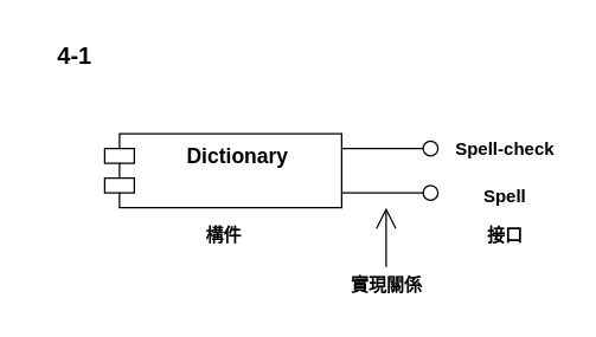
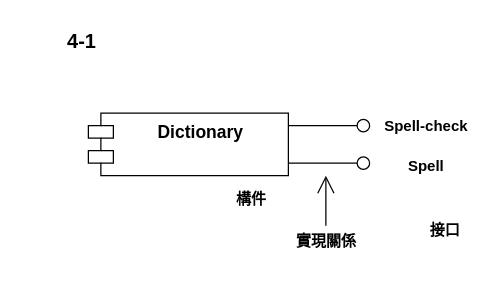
- <mxCell id="11" value="&lt;h1&gt;&lt;font style=&quot;font-size: 16px;&quot;&gt;4-1&lt;/font&gt;&lt;/h1&gt;" style="text;html=1;strokeColor=none;fillColor=none;align=center;verticalAlign=middle;whiteSpace=wrap;rounded=0;" parent="1" vertex="1"><mxGeometry x="20" y="20" width="60" height="30" as="geometry" /></mxCell>
+ <mxCell id="11" value="&lt;h1&gt;&lt;font style=&quot;font-size: 16px;&quot;&gt;4-1&lt;/font&gt;&lt;/h1&gt;" style="text;html=1;strokeColor=none;fillColor=none;align=center;verticalAlign=middle;whiteSpace=wrap;rounded=0;" parent="1" vertex="1"><mxGeometry x="35" y="15" width="60" height="30" as="geometry" /></mxCell>
- <mxCell id="7" value="構件" style="text;align=center;fontStyle=1;verticalAlign=middle;spacingLeft=3;spacingRight=3;strokeColor=none;rotatable=0;points=[[0,0.5],[1,0.5]];portConstraint=eastwest;html=1;" parent="1" vertex="1"><mxGeometry x="110" y="146" width="80" height="26" as="geometry" /></mxCell>
+ <mxCell id="7" value="構件" style="text;align=center;fontStyle=1;verticalAlign=middle;spacingLeft=3;spacingRight=3;strokeColor=none;rotatable=0;points=[[0,0.5],[1,0.5]];portConstraint=eastwest;html=1;" parent="1" vertex="1"><mxGeometry x="160" y="146" width="80" height="26" as="geometry" /></mxCell>
- <mxCell id="8" value="&lt;div&gt;接口&lt;/div&gt;" style="text;align=center;fontStyle=1;verticalAlign=middle;spacingLeft=3;spacingRight=3;strokeColor=none;rotatable=0;points=[[0,0.5],[1,0.5]];portConstraint=eastwest;html=1;" parent="1" vertex="1"><mxGeometry x="300" y="146" width="80" height="26" as="geometry" /></mxCell>
+ <mxCell id="8" value="&lt;div&gt;接口&lt;/div&gt;" style="text;align=center;fontStyle=1;verticalAlign=middle;spacingLeft=3;spacingRight=3;strokeColor=none;rotatable=0;points=[[0,0.5],[1,0.5]];portConstraint=eastwest;html=1;" parent="1" vertex="1"><mxGeometry x="315" y="171" width="80" height="26" as="geometry" /></mxCell>
